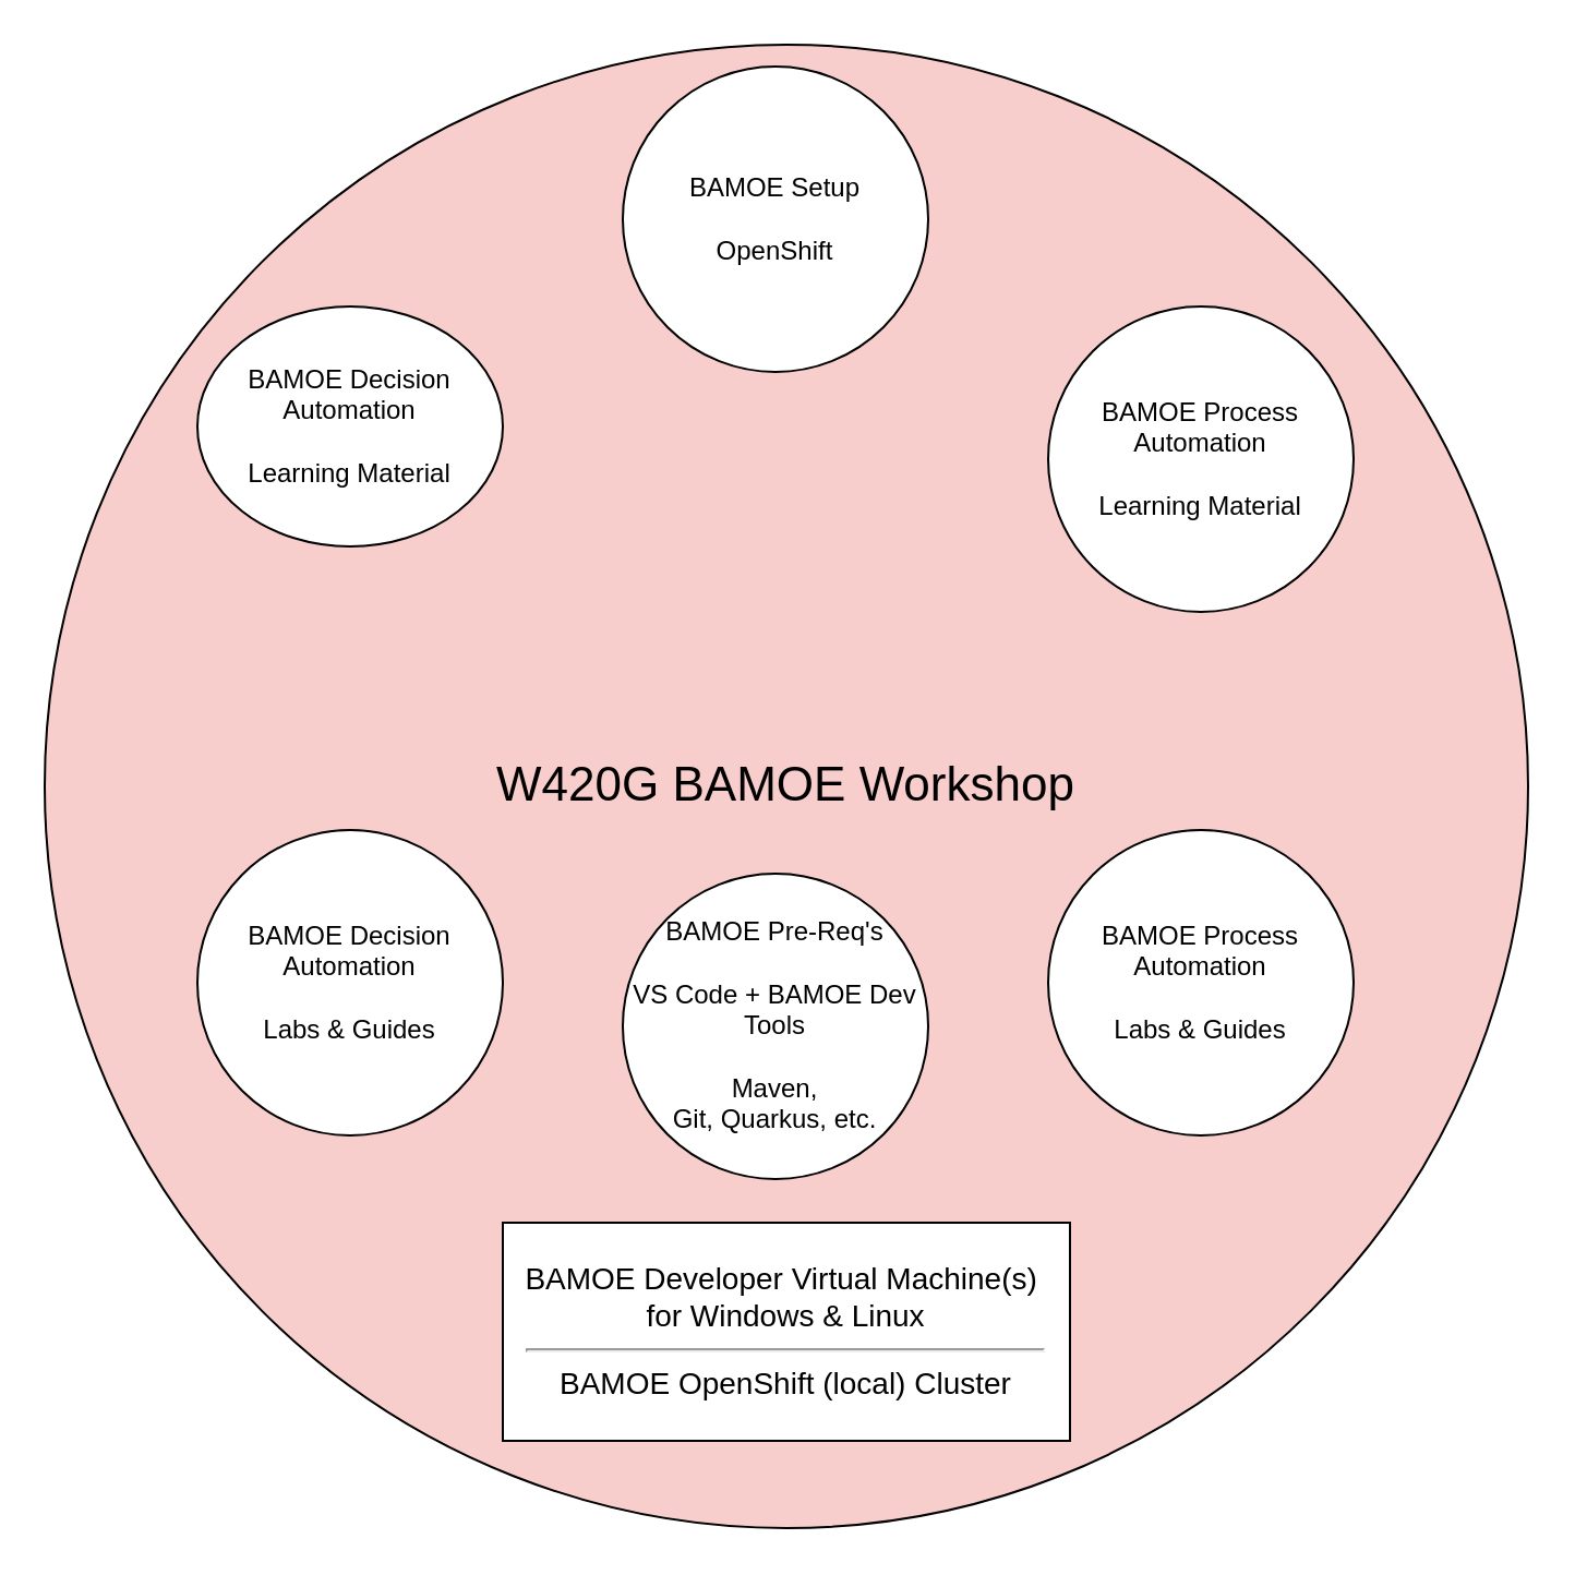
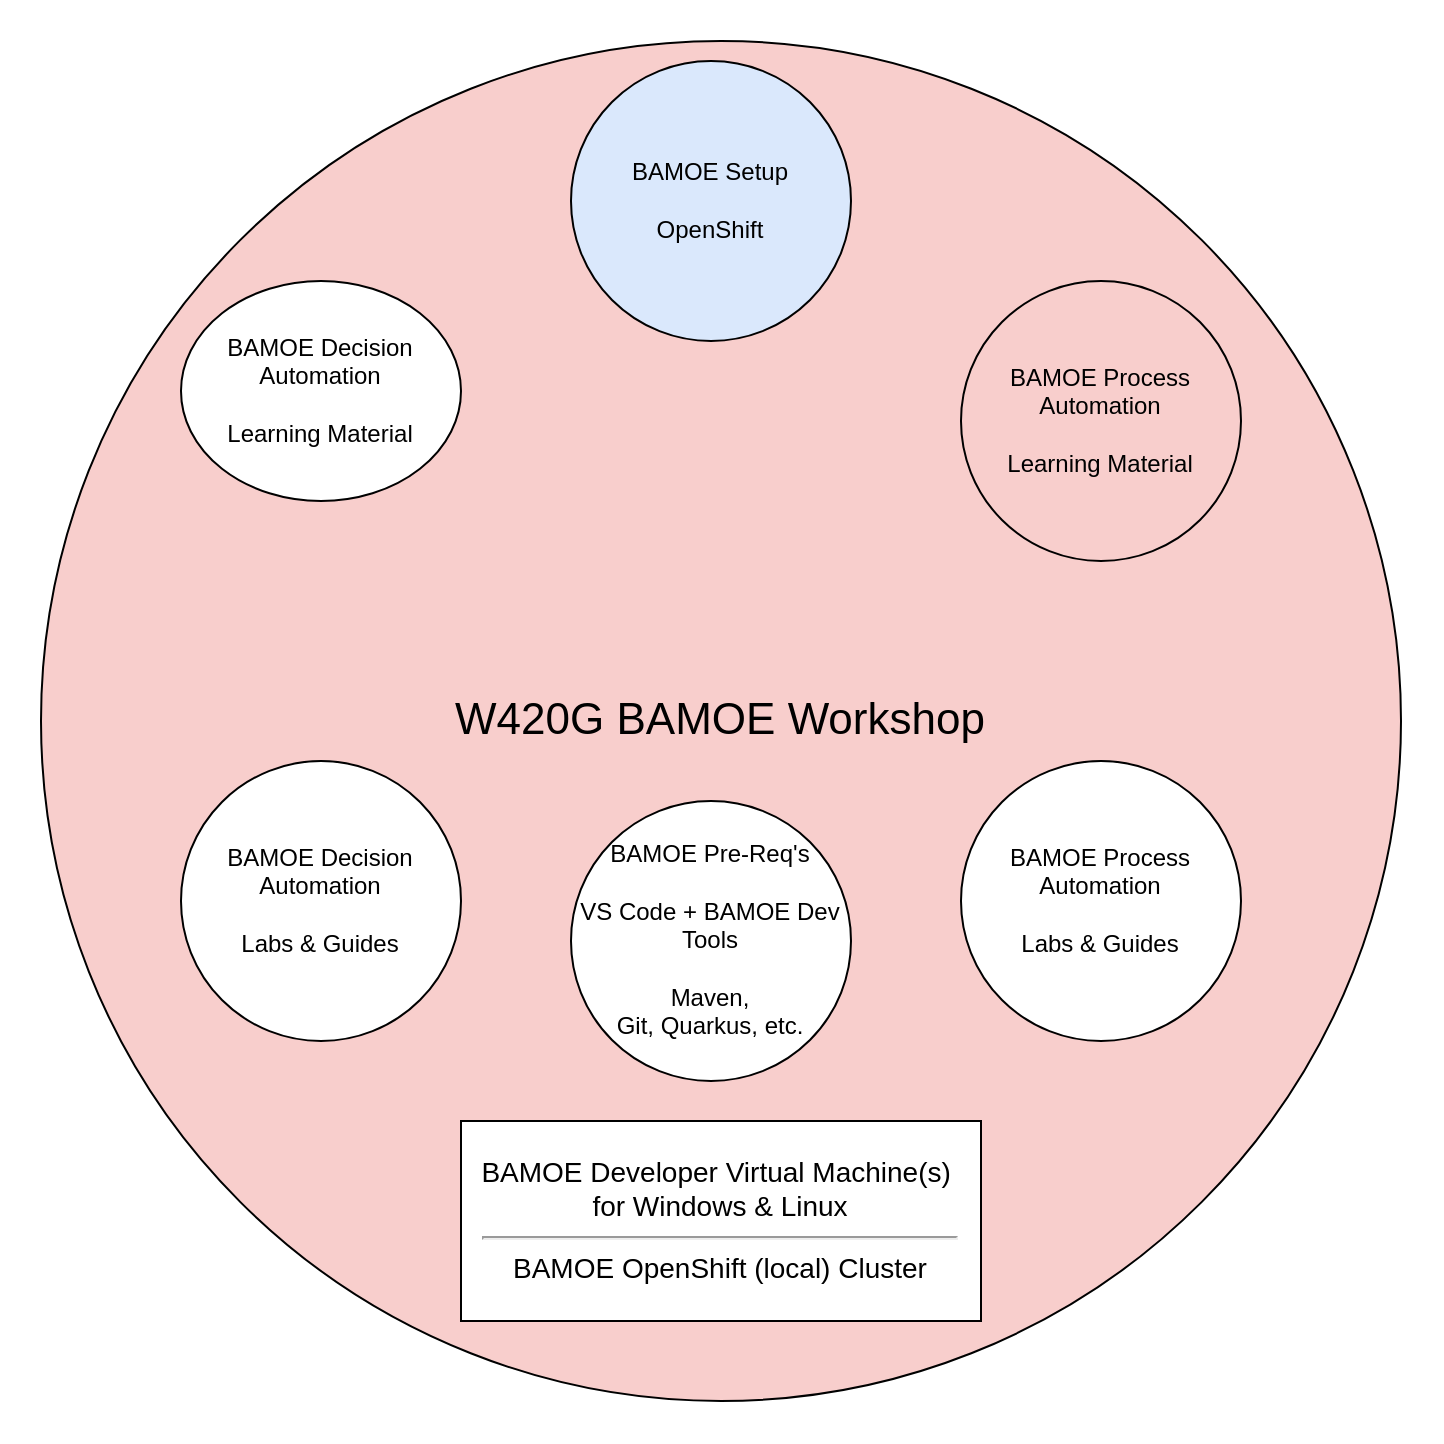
- <mxCell id="8" value="BAMOE Setup&lt;br&gt;&lt;br&gt;OpenShift" style="ellipse;whiteSpace=wrap;html=1;aspect=fixed;" parent="1" vertex="1"><mxGeometry x="285" y="30" width="140" height="140" as="geometry" /></mxCell>
+ <mxCell id="8" value="BAMOE Setup&lt;br&gt;&lt;br&gt;OpenShift" style="ellipse;whiteSpace=wrap;html=1;aspect=fixed;fillColor=#dae8fc;" parent="1" vertex="1"><mxGeometry x="285" y="30" width="140" height="140" as="geometry" /></mxCell>
- <mxCell id="4" value="BAMOE Process Automation &lt;br&gt;&lt;br&gt;Learning Material" style="ellipse;whiteSpace=wrap;html=1;aspect=fixed;" parent="1" vertex="1"><mxGeometry x="480" y="140" width="140" height="140" as="geometry" /></mxCell>
+ <mxCell id="4" value="BAMOE Process Automation &lt;br&gt;&lt;br&gt;Learning Material" style="ellipse;whiteSpace=wrap;html=1;aspect=fixed;fillColor=#f8cecc;" parent="1" vertex="1"><mxGeometry x="480" y="140" width="140" height="140" as="geometry" /></mxCell>
